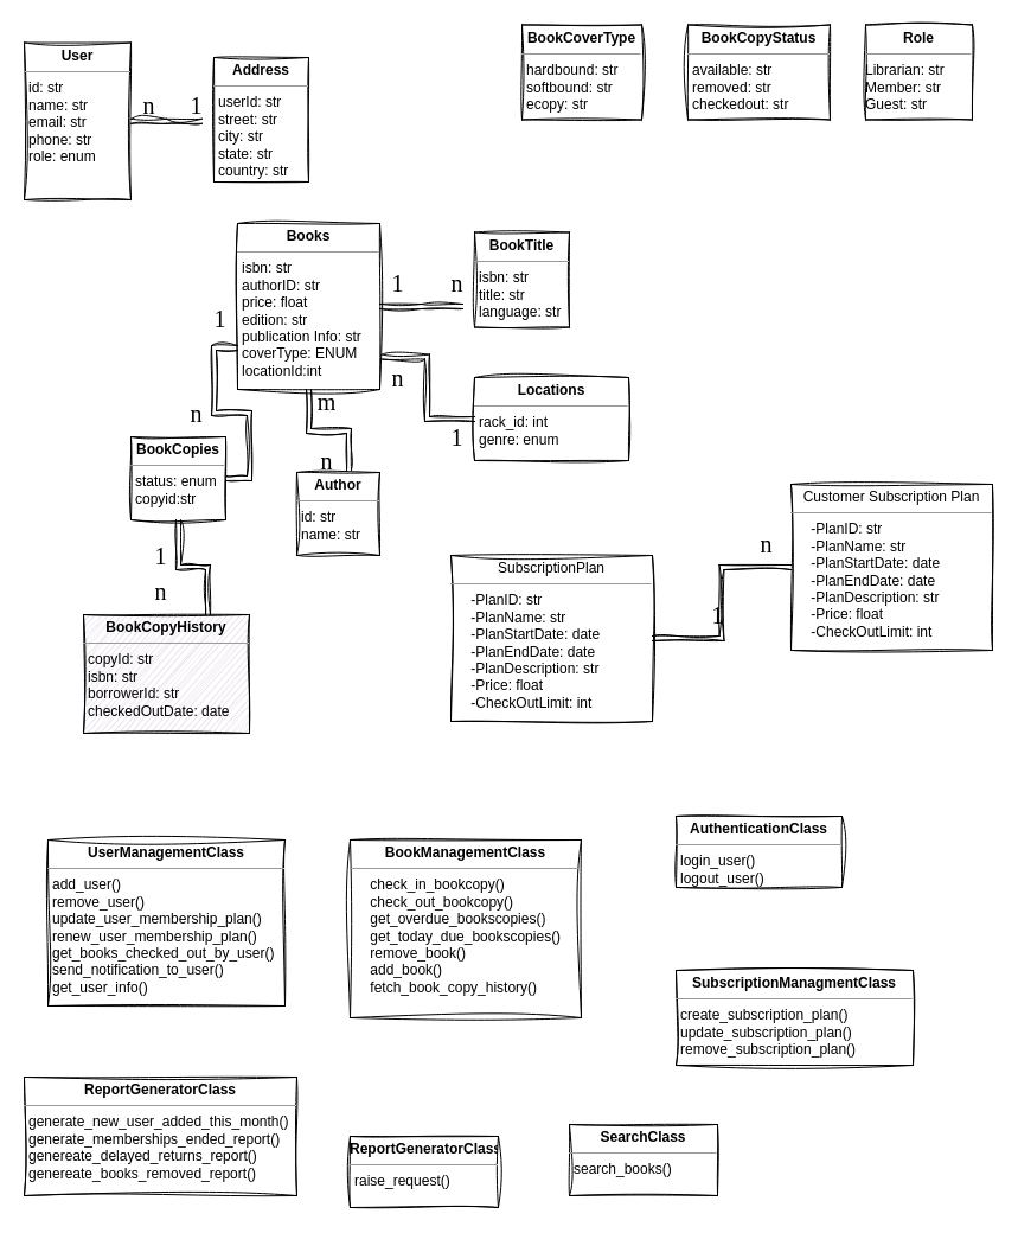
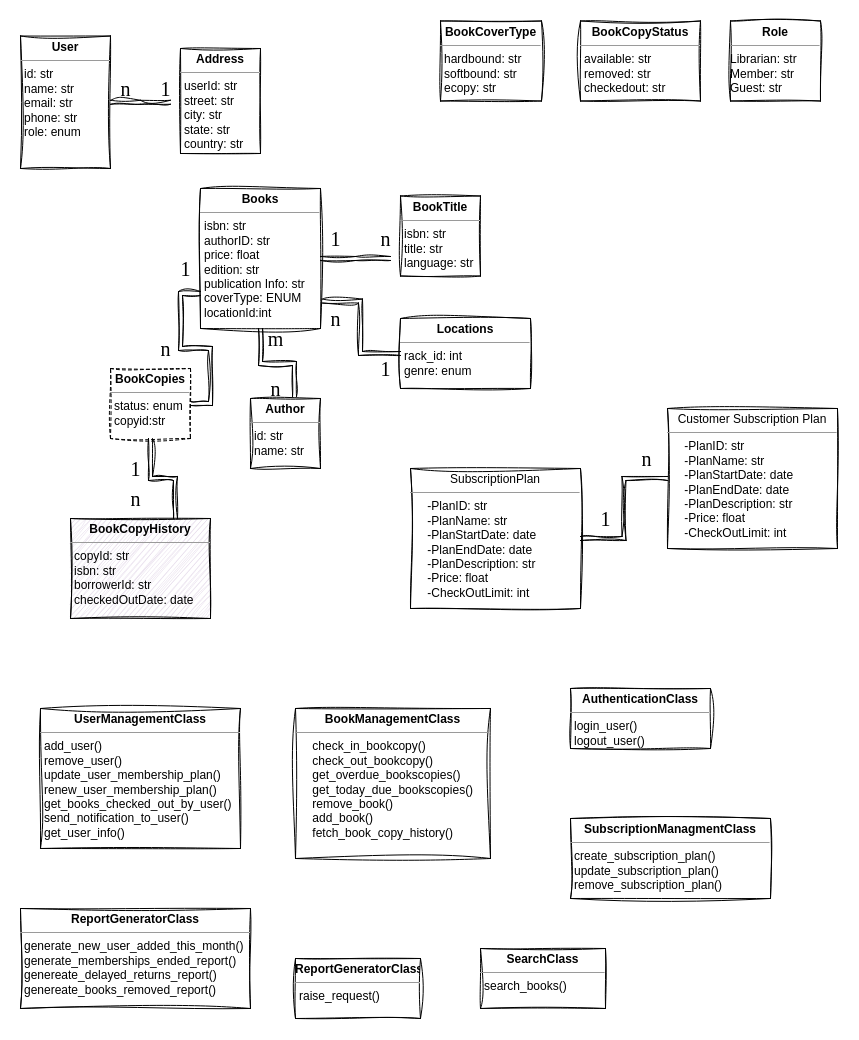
- <mxCell id="21" value="&lt;p style=&quot;margin:0px;margin-top:4px;text-align:center;&quot;&gt;&lt;b&gt;BookCopies&lt;/b&gt;&lt;/p&gt;&lt;hr size=&quot;1&quot;&gt;&lt;p style=&quot;margin:0px;margin-left:4px;&quot;&gt;status: enum&lt;/p&gt;&lt;p style=&quot;margin:0px;margin-left:4px;&quot;&gt;copyid:str&lt;/p&gt;" style="verticalAlign=top;align=left;overflow=fill;fontSize=12;fontFamily=Helvetica;html=1;whiteSpace=wrap;sketch=1;hachureGap=4;jiggle=2;curveFitting=1;fontSource=https%3A%2F%2Ffonts.googleapis.com%2Fcss%3Ffamily%3DArchitects%2BDaughter;" parent="1" vertex="1"><mxGeometry x="110" y="368" width="80" height="70" as="geometry" /></mxCell>
+ <mxCell id="21" value="&lt;p style=&quot;margin:0px;margin-top:4px;text-align:center;&quot;&gt;&lt;b&gt;BookCopies&lt;/b&gt;&lt;/p&gt;&lt;hr size=&quot;1&quot;&gt;&lt;p style=&quot;margin:0px;margin-left:4px;&quot;&gt;status: enum&lt;/p&gt;&lt;p style=&quot;margin:0px;margin-left:4px;&quot;&gt;copyid:str&lt;/p&gt;" style="verticalAlign=top;align=left;overflow=fill;fontSize=12;fontFamily=Helvetica;html=1;whiteSpace=wrap;sketch=1;hachureGap=4;jiggle=2;curveFitting=1;fontSource=https%3A%2F%2Ffonts.googleapis.com%2Fcss%3Ffamily%3DArchitects%2BDaughter;dashed=1;" parent="1" vertex="1"><mxGeometry x="110" y="368" width="80" height="70" as="geometry" /></mxCell>
- <mxCell id="29" value="&lt;p style=&quot;margin:0px;margin-top:4px;text-align:center;&quot;&gt;SubscriptionPlan&lt;br&gt;&lt;/p&gt;&lt;hr size=&quot;1&quot;&gt;&lt;p style=&quot;margin:0px;margin-left:4px;&quot;&gt;&lt;span style=&quot;background-color: initial;&quot;&gt;&amp;nbsp; &amp;nbsp; -PlanID: str&lt;/span&gt;&lt;br&gt;&lt;/p&gt;&lt;p style=&quot;margin:0px;margin-left:4px;&quot;&gt;&amp;nbsp; &amp;nbsp; -PlanName: str&lt;/p&gt;&lt;p style=&quot;margin:0px;margin-left:4px;&quot;&gt;&amp;nbsp; &amp;nbsp; -PlanStartDate: date&lt;/p&gt;&lt;p style=&quot;margin:0px;margin-left:4px;&quot;&gt;&amp;nbsp; &amp;nbsp; -PlanEndDate: date&lt;/p&gt;&lt;p style=&quot;margin:0px;margin-left:4px;&quot;&gt;&amp;nbsp; &amp;nbsp; -PlanDescription: str&lt;/p&gt;&lt;p style=&quot;margin:0px;margin-left:4px;&quot;&gt;&amp;nbsp; &amp;nbsp; -Price: float&lt;/p&gt;&lt;p style=&quot;margin:0px;margin-left:4px;&quot;&gt;&amp;nbsp; &amp;nbsp; -CheckOutLimit: int&lt;/p&gt;" style="verticalAlign=top;align=left;overflow=fill;fontSize=12;fontFamily=Helvetica;html=1;whiteSpace=wrap;sketch=1;hachureGap=4;jiggle=2;curveFitting=1;fontSource=https%3A%2F%2Ffonts.googleapis.com%2Fcss%3Ffamily%3DArchitects%2BDaughter;" parent="1" vertex="1"><mxGeometry x="380" y="468" width="170" height="140" as="geometry" /></mxCell>
+ <mxCell id="29" value="&lt;p style=&quot;margin:0px;margin-top:4px;text-align:center;&quot;&gt;SubscriptionPlan&lt;br&gt;&lt;/p&gt;&lt;hr size=&quot;1&quot;&gt;&lt;p style=&quot;margin:0px;margin-left:4px;&quot;&gt;&lt;span style=&quot;background-color: initial;&quot;&gt;&amp;nbsp; &amp;nbsp; -PlanID: str&lt;/span&gt;&lt;br&gt;&lt;/p&gt;&lt;p style=&quot;margin:0px;margin-left:4px;&quot;&gt;&amp;nbsp; &amp;nbsp; -PlanName: str&lt;/p&gt;&lt;p style=&quot;margin:0px;margin-left:4px;&quot;&gt;&amp;nbsp; &amp;nbsp; -PlanStartDate: date&lt;/p&gt;&lt;p style=&quot;margin:0px;margin-left:4px;&quot;&gt;&amp;nbsp; &amp;nbsp; -PlanEndDate: date&lt;/p&gt;&lt;p style=&quot;margin:0px;margin-left:4px;&quot;&gt;&amp;nbsp; &amp;nbsp; -PlanDescription: str&lt;/p&gt;&lt;p style=&quot;margin:0px;margin-left:4px;&quot;&gt;&amp;nbsp; &amp;nbsp; -Price: float&lt;/p&gt;&lt;p style=&quot;margin:0px;margin-left:4px;&quot;&gt;&amp;nbsp; &amp;nbsp; -CheckOutLimit: int&lt;/p&gt;" style="verticalAlign=top;align=left;overflow=fill;fontSize=12;fontFamily=Helvetica;html=1;whiteSpace=wrap;sketch=1;hachureGap=4;jiggle=2;curveFitting=1;fontSource=https%3A%2F%2Ffonts.googleapis.com%2Fcss%3Ffamily%3DArchitects%2BDaughter;" parent="1" vertex="1"><mxGeometry x="410" y="468" width="170" height="140" as="geometry" /></mxCell>
